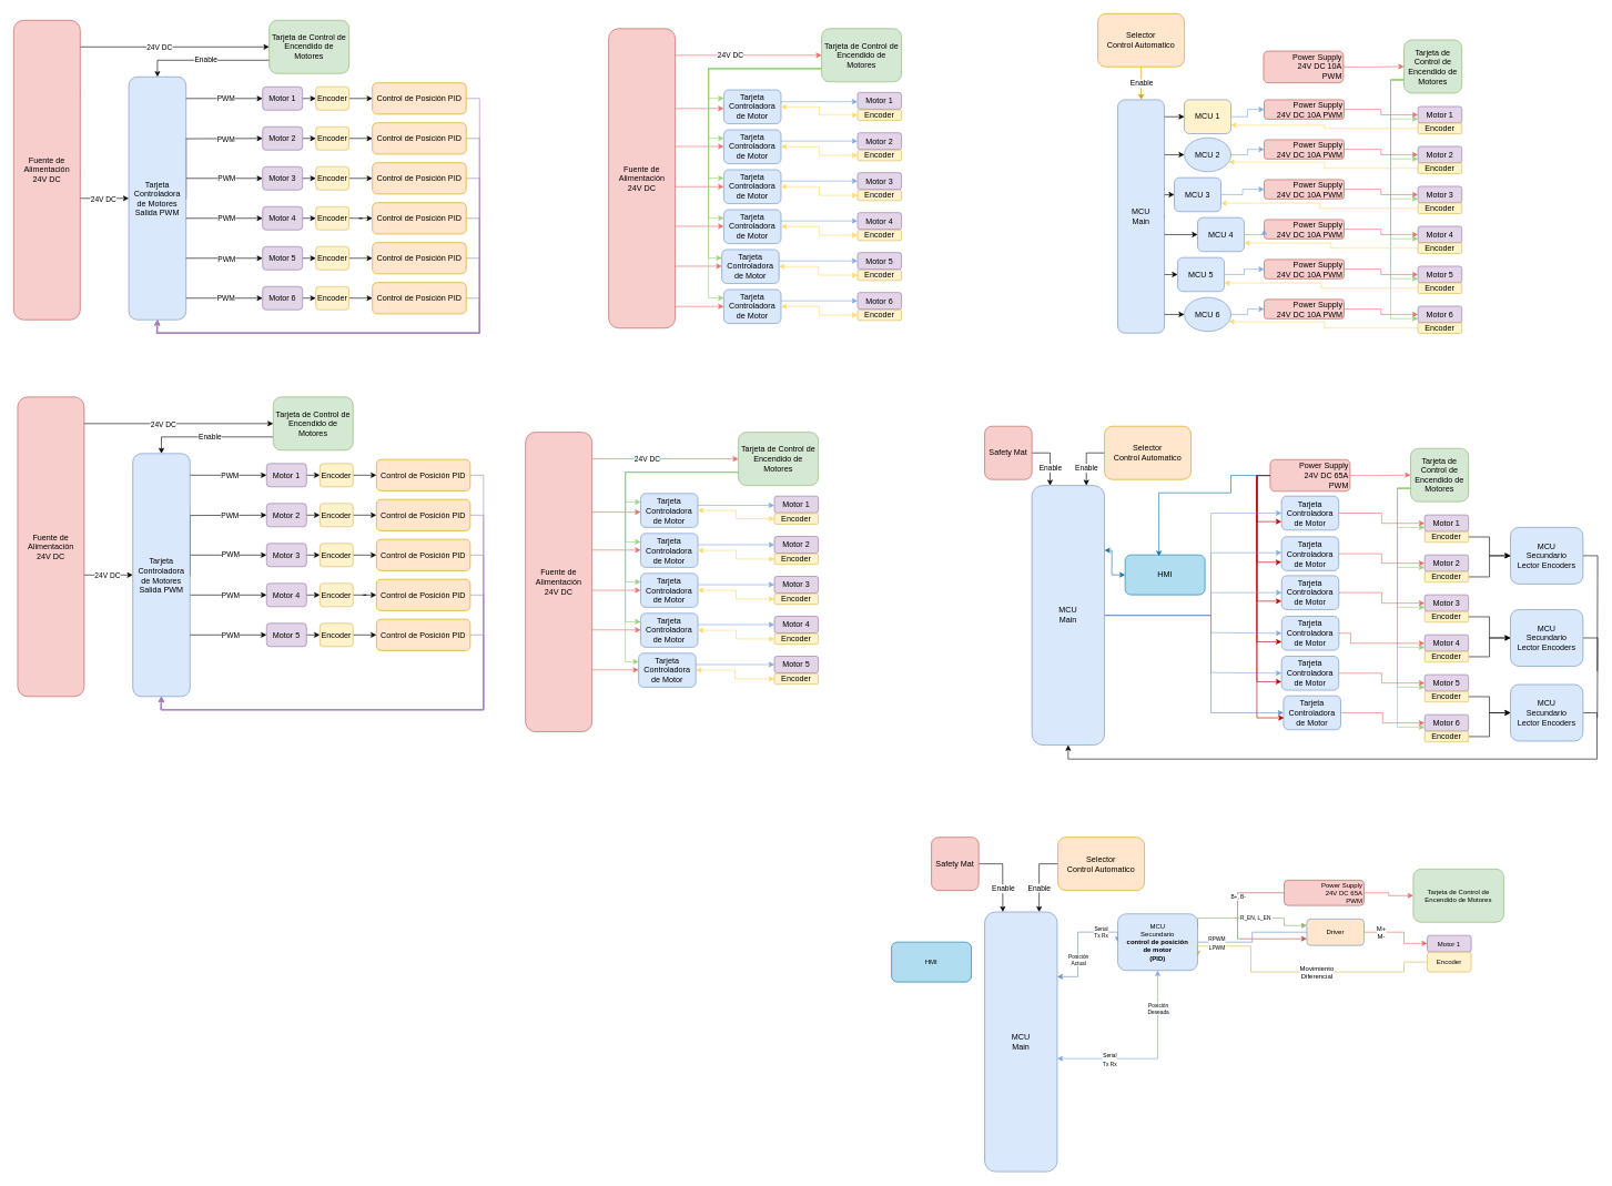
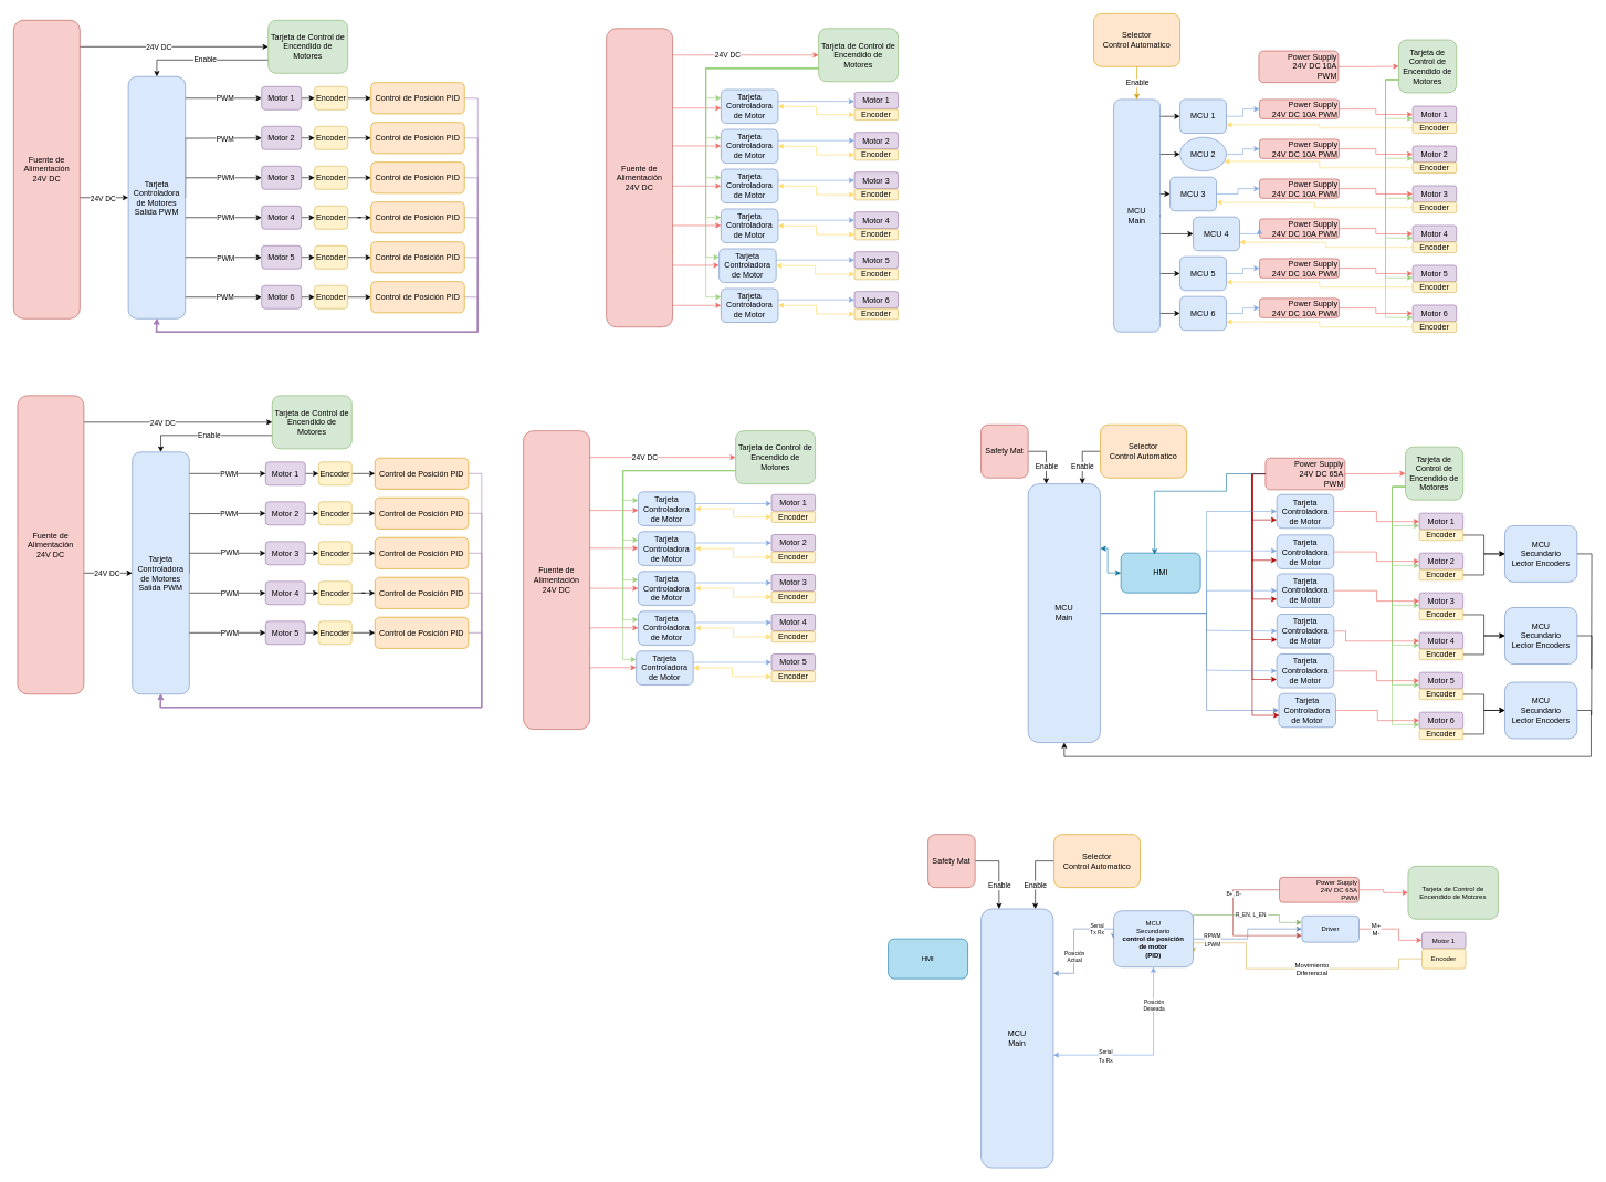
- <mxCell id="206" value="MCU 1" style="rounded=1;whiteSpace=wrap;html=1;fillColor=#fff2cc;strokeColor=#6c8ebf;" parent="1" vertex="1"><mxGeometry x="1779" y="149.38" width="70" height="51" as="geometry" /></mxCell>
+ <mxCell id="206" value="MCU 1" style="rounded=1;whiteSpace=wrap;html=1;fillColor=#dae8fc;strokeColor=#6c8ebf;" parent="1" vertex="1"><mxGeometry x="1779" y="149.38" width="70" height="51" as="geometry" /></mxCell>
- <mxCell id="241" value="MCU 5" style="rounded=1;whiteSpace=wrap;html=1;fillColor=#dae8fc;strokeColor=#6c8ebf;" parent="1" vertex="1"><mxGeometry x="1769" y="386.5" width="70" height="51" as="geometry" /></mxCell>
+ <mxCell id="241" value="MCU 5" style="rounded=1;whiteSpace=wrap;html=1;fillColor=#dae8fc;strokeColor=#6c8ebf;" parent="1" vertex="1"><mxGeometry x="1779" y="386.5" width="70" height="51" as="geometry" /></mxCell>
- <mxCell id="243" value="MCU 6" style="ellipse;whiteSpace=wrap;html=1;fillColor=#dae8fc;strokeColor=#6c8ebf;" parent="1" vertex="1"><mxGeometry x="1779" y="446.5" width="70" height="51" as="geometry" /></mxCell>
+ <mxCell id="243" value="MCU 6" style="rounded=1;whiteSpace=wrap;html=1;fillColor=#dae8fc;strokeColor=#6c8ebf;" parent="1" vertex="1"><mxGeometry x="1779" y="446.5" width="70" height="51" as="geometry" /></mxCell>
- <mxCell id="347" style="edgeStyle=orthogonalEdgeStyle;rounded=0;orthogonalLoop=1;jettySize=auto;html=1;exitX=1;exitY=0.5;exitDx=0;exitDy=0;entryX=0;entryY=0.5;entryDx=0;entryDy=0;fillColor=#dae8fc;strokeColor=#6c8ebf;endArrow=none;" parent="1" source="349" target="343" edge="1"><mxGeometry relative="1" as="geometry" /></mxCell>
+ <mxCell id="347" style="edgeStyle=orthogonalEdgeStyle;rounded=0;orthogonalLoop=1;jettySize=auto;html=1;exitX=1;exitY=0.5;exitDx=0;exitDy=0;entryX=0;entryY=0.5;entryDx=0;entryDy=0;fillColor=#dae8fc;strokeColor=#6c8ebf;" parent="1" source="349" target="343" edge="1"><mxGeometry relative="1" as="geometry" /></mxCell>
- <mxCell id="343" value="Driver" style="rounded=1;whiteSpace=wrap;html=1;fillColor=#ffe6cc;strokeColor=#6c8ebf;fontSize=10;" parent="1" vertex="1"><mxGeometry x="1963" y="1380.26" width="86" height="39.74" as="geometry" /></mxCell>
+ <mxCell id="343" value="Driver" style="rounded=1;whiteSpace=wrap;html=1;fillColor=#dae8fc;strokeColor=#6c8ebf;fontSize=10;" parent="1" vertex="1"><mxGeometry x="1963" y="1380.26" width="86" height="39.74" as="geometry" /></mxCell>
